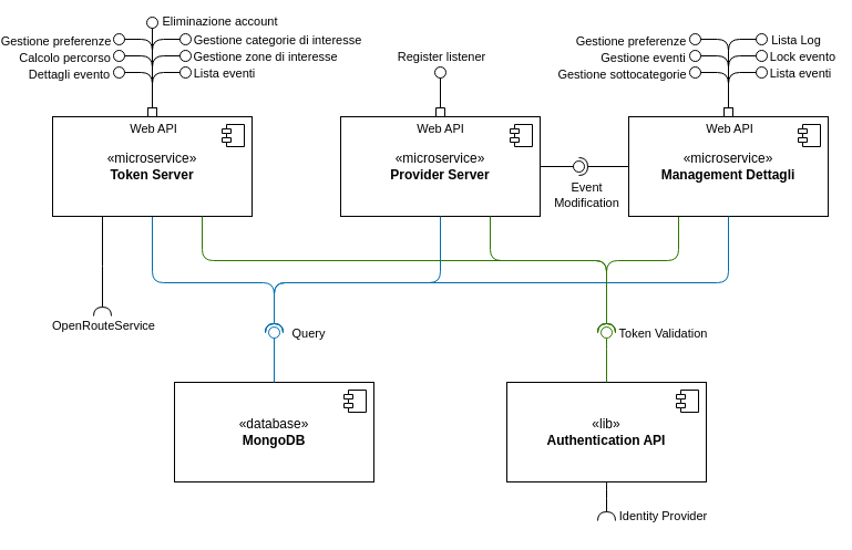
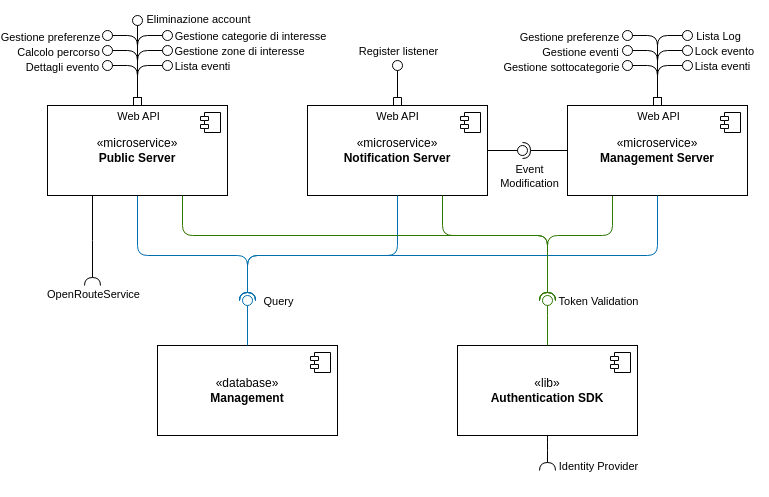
- <mxCell id="5" value="«microservice»&lt;br&gt;&lt;b&gt;Token Server&lt;/b&gt;" style="html=1;dropTarget=0;whiteSpace=wrap;" parent="1" vertex="1"><mxGeometry x="20" y="105" width="180" height="90" as="geometry" /></mxCell>
+ <mxCell id="5" value="«microservice»&lt;br&gt;&lt;b&gt;Public Server&lt;/b&gt;" style="html=1;dropTarget=0;whiteSpace=wrap;" parent="1" vertex="1"><mxGeometry x="20" y="105" width="180" height="90" as="geometry" /></mxCell>
- <mxCell id="7" value="«microservice»&lt;br&gt;&lt;b&gt;Provider Server&lt;/b&gt;" style="html=1;dropTarget=0;whiteSpace=wrap;" parent="1" vertex="1"><mxGeometry x="280" y="105" width="180" height="90" as="geometry" /></mxCell>
+ <mxCell id="7" value="«microservice»&lt;br&gt;&lt;b&gt;Notification Server&lt;/b&gt;" style="html=1;dropTarget=0;whiteSpace=wrap;" parent="1" vertex="1"><mxGeometry x="280" y="105" width="180" height="90" as="geometry" /></mxCell>
- <mxCell id="10" value="«microservice»&lt;br&gt;&lt;b&gt;Management Dettagli&lt;/b&gt;" style="html=1;dropTarget=0;whiteSpace=wrap;" parent="1" vertex="1"><mxGeometry x="540" y="105" width="180" height="90" as="geometry" /></mxCell>
+ <mxCell id="10" value="«microservice»&lt;br&gt;&lt;b&gt;Management Server&lt;/b&gt;" style="html=1;dropTarget=0;whiteSpace=wrap;" parent="1" vertex="1"><mxGeometry x="540" y="105" width="180" height="90" as="geometry" /></mxCell>
- <mxCell id="12" value="«database»&lt;br&gt;&lt;b&gt;MongoDB&lt;/b&gt;" style="html=1;dropTarget=0;whiteSpace=wrap;" parent="1" vertex="1"><mxGeometry x="130" y="345" width="180" height="90" as="geometry" /></mxCell>
+ <mxCell id="12" value="«database»&lt;br&gt;&lt;b&gt;Management&lt;/b&gt;" style="html=1;dropTarget=0;whiteSpace=wrap;" parent="1" vertex="1"><mxGeometry x="130" y="345" width="180" height="90" as="geometry" /></mxCell>
- <mxCell id="19" value="«lib»&lt;br&gt;&lt;b&gt;Authentication API&lt;/b&gt;" style="html=1;dropTarget=0;whiteSpace=wrap;" parent="1" vertex="1"><mxGeometry x="430" y="345" width="180" height="90" as="geometry" /></mxCell>
+ <mxCell id="19" value="«lib»&lt;br&gt;&lt;b&gt;Authentication SDK&lt;/b&gt;" style="html=1;dropTarget=0;whiteSpace=wrap;" parent="1" vertex="1"><mxGeometry x="430" y="345" width="180" height="90" as="geometry" /></mxCell>
